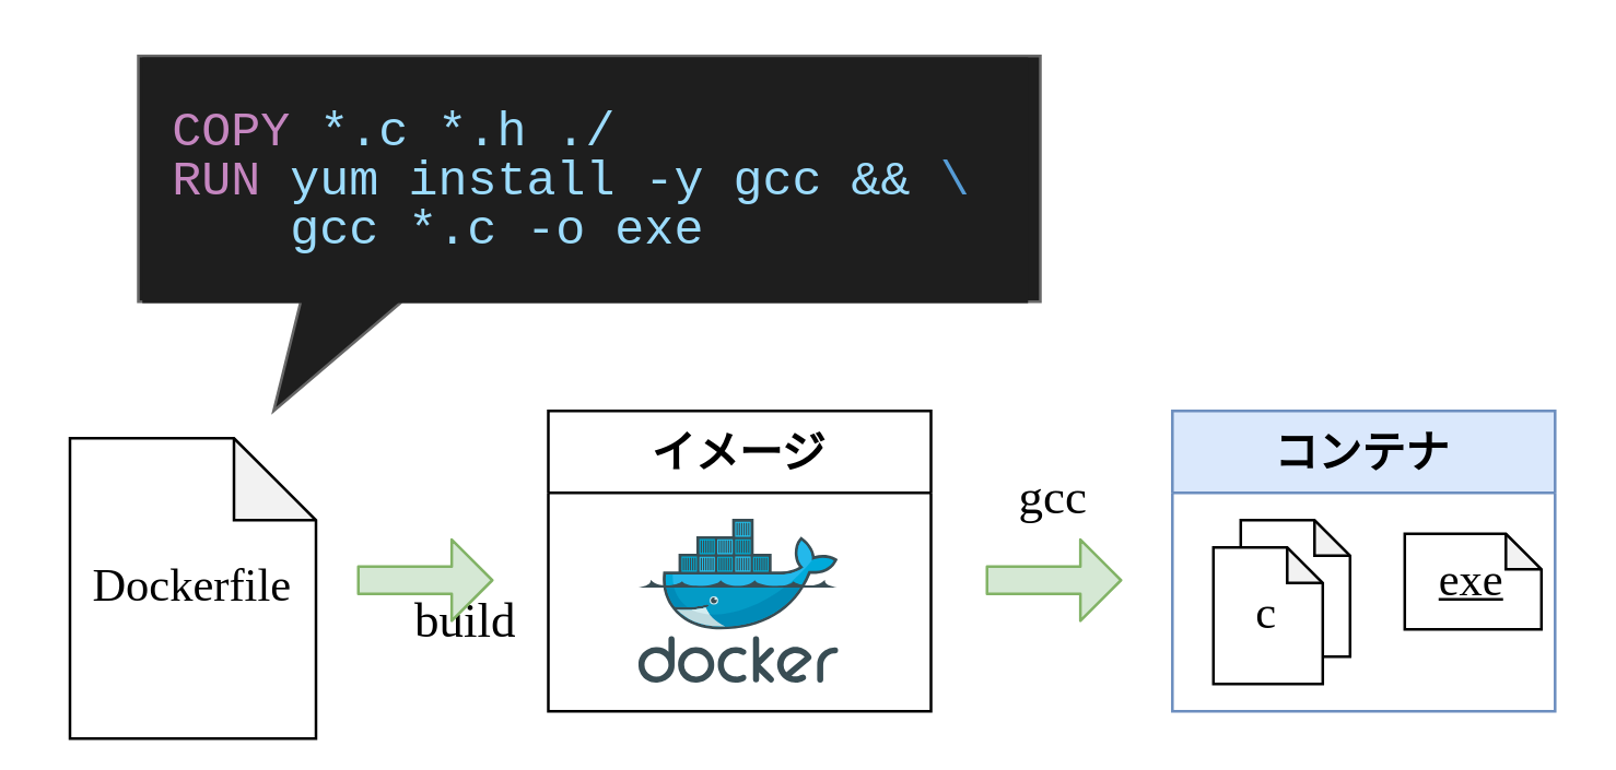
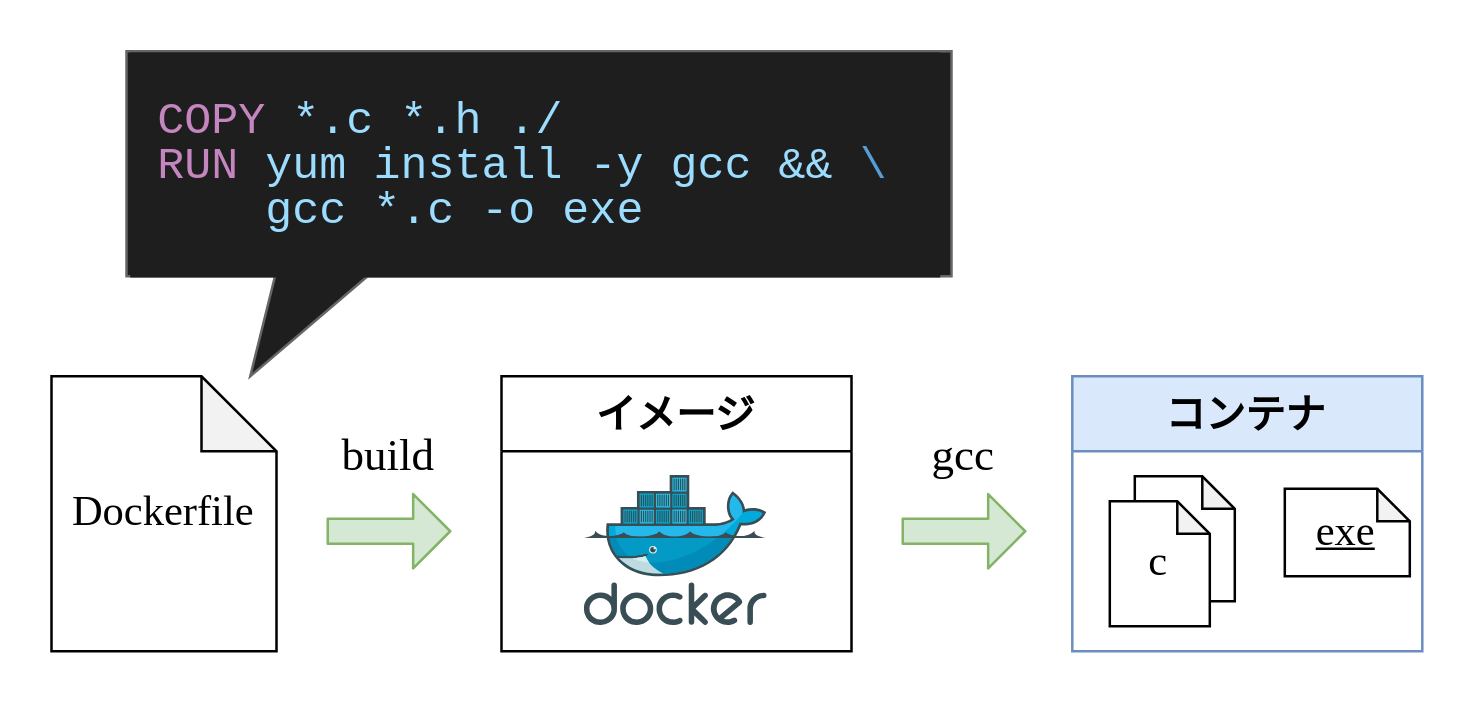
- <mxCell id="2" value="&lt;font style=&quot;font-size: 17px;&quot;&gt;Dockerfile&lt;/font&gt;" style="shape=note;whiteSpace=wrap;html=1;backgroundOutline=1;darkOpacity=0.05;fontFamily=Noto Sans JP;fontSource=https%3A%2F%2Ffonts.googleapis.com%2Fcss%3Ffamily%3DNoto%2BSans%2BJP;" parent="1" vertex="1"><mxGeometry x="25" y="160" width="90" height="110" as="geometry" /></mxCell>
+ <mxCell id="2" value="&lt;font style=&quot;font-size: 17px;&quot;&gt;Dockerfile&lt;/font&gt;" style="shape=note;whiteSpace=wrap;html=1;backgroundOutline=1;darkOpacity=0.05;fontFamily=Noto Sans JP;fontSource=https%3A%2F%2Ffonts.googleapis.com%2Fcss%3Ffamily%3DNoto%2BSans%2BJP;" parent="1" vertex="1"><mxGeometry y="150" width="90" height="110" as="geometry" x="20" /></mxCell>
- <mxCell id="3" value="&lt;font style=&quot;font-size: 18px;&quot;&gt;build&lt;br&gt;&lt;/font&gt;" style="text;html=1;strokeColor=none;fillColor=none;align=center;verticalAlign=middle;whiteSpace=wrap;rounded=0;labelBackgroundColor=#FFFFFF;fontSize=18;fontColor=#000000;fontFamily=Noto Sans JP;fontSource=https%3A%2F%2Ffonts.googleapis.com%2Fcss%3Ffamily%3DNoto%2BSans%2BJP;" parent="1" vertex="1"><mxGeometry x="150" y="217" width="40" height="20" as="geometry" /></mxCell>
+ <mxCell id="3" value="&lt;font style=&quot;font-size: 18px;&quot;&gt;build&lt;br&gt;&lt;/font&gt;" style="text;html=1;strokeColor=none;fillColor=none;align=center;verticalAlign=middle;whiteSpace=wrap;rounded=0;labelBackgroundColor=#FFFFFF;fontSize=18;fontColor=#000000;fontFamily=Noto Sans JP;fontSource=https%3A%2F%2Ffonts.googleapis.com%2Fcss%3Ffamily%3DNoto%2BSans%2BJP;" parent="1" vertex="1"><mxGeometry x="135" y="172" width="40" height="20" as="geometry" /></mxCell>
